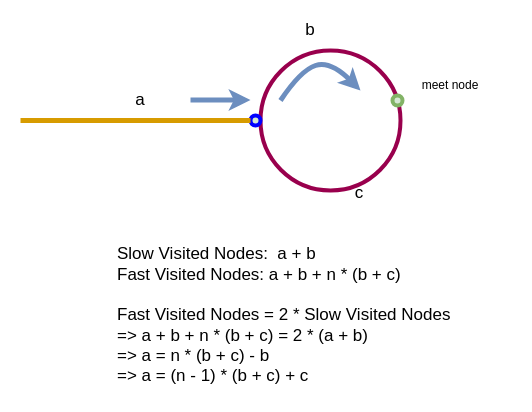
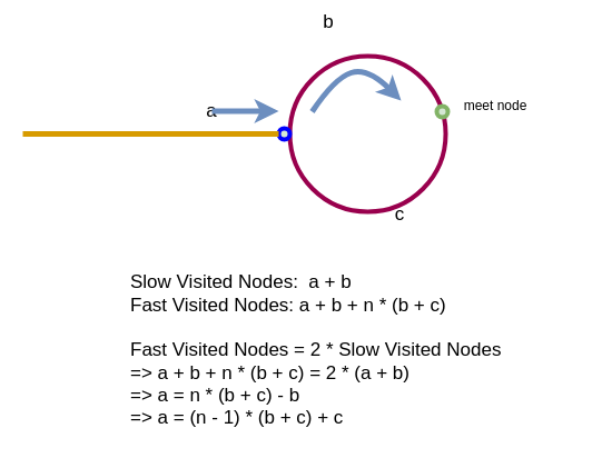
- <mxCell id="5" value="&lt;font style=&quot;font-size: 17px&quot;&gt;b&lt;/font&gt;" style="text;html=1;strokeColor=none;fillColor=none;align=center;verticalAlign=middle;whiteSpace=wrap;rounded=0;" vertex="1" parent="1"><mxGeometry x="290" y="20" width="40" height="20" as="geometry" /></mxCell>
+ <mxCell id="5" value="&lt;font style=&quot;font-size: 17px&quot;&gt;b&lt;/font&gt;" style="text;html=1;strokeColor=none;fillColor=none;align=center;verticalAlign=middle;whiteSpace=wrap;rounded=0;" vertex="1" parent="1"><mxGeometry x="275" y="10" width="40" height="20" as="geometry" /></mxCell>
- <mxCell id="14" value="meet node" style="text;html=1;strokeColor=none;fillColor=none;align=center;verticalAlign=middle;whiteSpace=wrap;rounded=0;" vertex="1" parent="1"><mxGeometry x="415" y="75" width="70" height="20" as="geometry" /></mxCell>
+ <mxCell id="14" value="meet node" style="text;html=1;strokeColor=none;fillColor=none;align=center;verticalAlign=middle;whiteSpace=wrap;rounded=0;" vertex="1" parent="1"><mxGeometry x="410" y="85" width="70" height="20" as="geometry" /></mxCell>
- <mxCell id="4" value="&lt;font style=&quot;font-size: 17px&quot;&gt;a&lt;/font&gt;" style="text;html=1;strokeColor=none;fillColor=none;align=center;verticalAlign=middle;whiteSpace=wrap;rounded=0;" vertex="1" parent="1"><mxGeometry x="120" y="90" width="40" height="20" as="geometry" /></mxCell>
+ <mxCell id="4" value="&lt;font style=&quot;font-size: 17px&quot;&gt;a&lt;/font&gt;" style="text;html=1;strokeColor=none;fillColor=none;align=center;verticalAlign=middle;whiteSpace=wrap;rounded=0;" vertex="1" parent="1"><mxGeometry x="170" y="90" width="40" height="20" as="geometry" /></mxCell>
